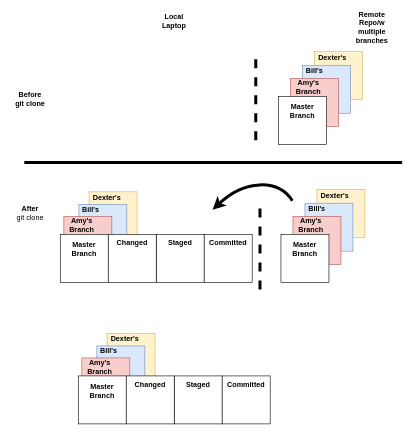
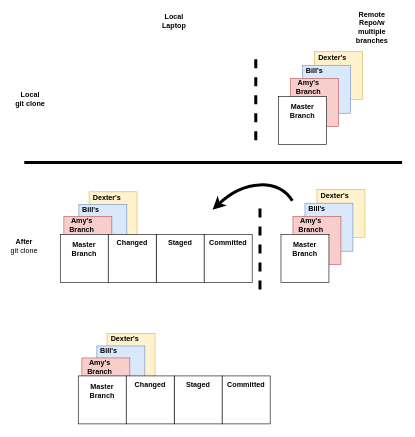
- <mxCell id="46" value="&lt;b&gt;Before&lt;br&gt;git clone&lt;/b&gt;" style="text;html=1;strokeColor=none;fillColor=none;align=center;verticalAlign=middle;whiteSpace=wrap;rounded=0;fontSize=12;" parent="1" vertex="1"><mxGeometry x="20" y="150" width="60" height="30" as="geometry" /></mxCell>
+ <mxCell id="46" value="&lt;b&gt;Local&lt;br&gt;git clone&lt;/b&gt;" style="text;html=1;strokeColor=none;fillColor=none;align=center;verticalAlign=middle;whiteSpace=wrap;rounded=0;fontSize=12;" parent="1" vertex="1"><mxGeometry x="20" y="150" width="60" height="30" as="geometry" /></mxCell>
- <mxCell id="47" value="&lt;b&gt;After&lt;br&gt;&lt;/b&gt;git clone" style="text;html=1;strokeColor=none;fillColor=none;align=center;verticalAlign=middle;whiteSpace=wrap;rounded=0;fontSize=12;" parent="1" vertex="1"><mxGeometry x="20" y="340" width="60" height="30" as="geometry" /></mxCell>
+ <mxCell id="47" value="&lt;b&gt;After&lt;br&gt;&lt;/b&gt;git clone" style="text;html=1;strokeColor=none;fillColor=none;align=center;verticalAlign=middle;whiteSpace=wrap;rounded=0;fontSize=12;" parent="1" vertex="1"><mxGeometry x="10" y="395" width="60" height="30" as="geometry" /></mxCell>
